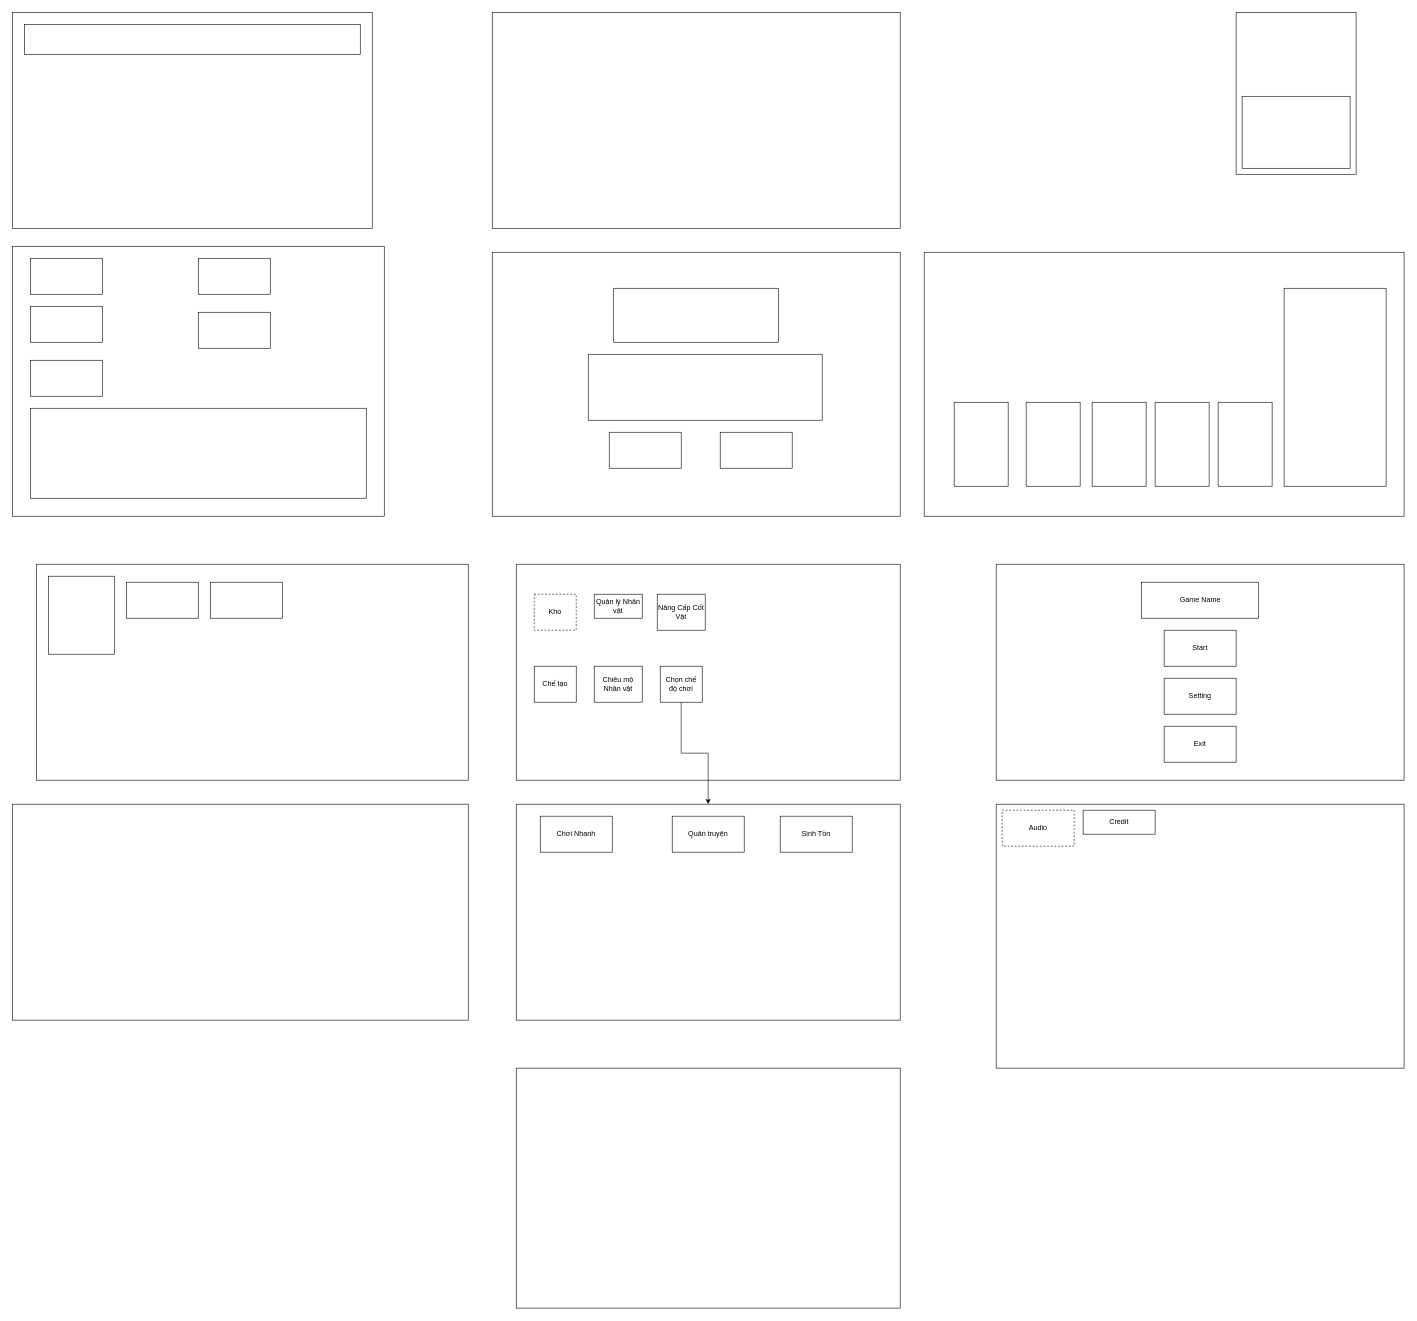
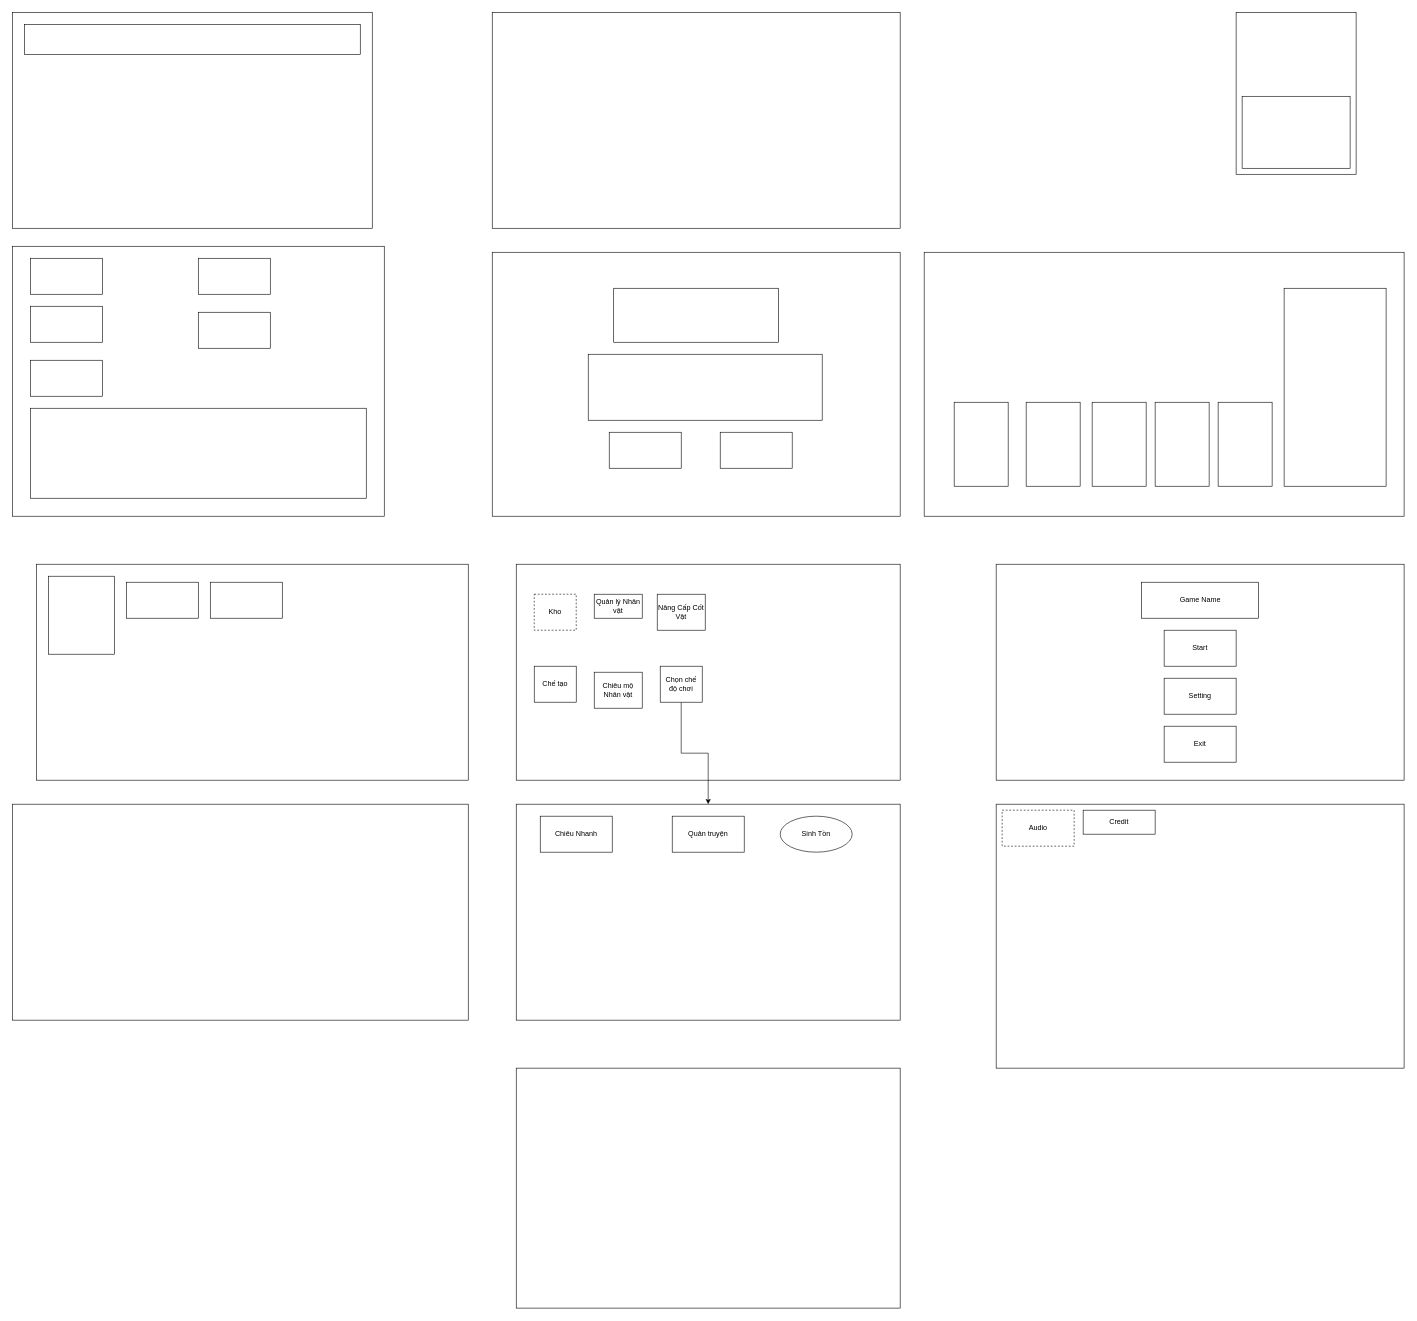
- <mxCell id="19" value="Chiêu mộ Nhân vật" style="rounded=0;whiteSpace=wrap;html=1;" vertex="1" parent="1"><mxGeometry x="990" y="1110" width="80" height="60" as="geometry" /></mxCell>
+ <mxCell id="19" value="Chiêu mộ Nhân vật" style="rounded=0;whiteSpace=wrap;html=1;" vertex="1" parent="1"><mxGeometry x="990" y="1120" width="80" height="60" as="geometry" /></mxCell>
- <mxCell id="26" value="Chơi Nhanh" style="rounded=0;whiteSpace=wrap;html=1;" vertex="1" parent="1"><mxGeometry x="900" y="1360" width="120" height="60" as="geometry" /></mxCell>
+ <mxCell id="26" value="Chiêu Nhanh" style="rounded=0;whiteSpace=wrap;html=1;" vertex="1" parent="1"><mxGeometry x="900" y="1360" width="120" height="60" as="geometry" /></mxCell>
- <mxCell id="28" value="Sinh Tồn" style="rounded=0;whiteSpace=wrap;html=1;" vertex="1" parent="1"><mxGeometry x="1300" y="1360" width="120" height="60" as="geometry" /></mxCell>
+ <mxCell id="28" value="Sinh Tồn" style="ellipse;whiteSpace=wrap;html=1;" vertex="1" parent="1"><mxGeometry x="1300" y="1360" width="120" height="60" as="geometry" /></mxCell>
